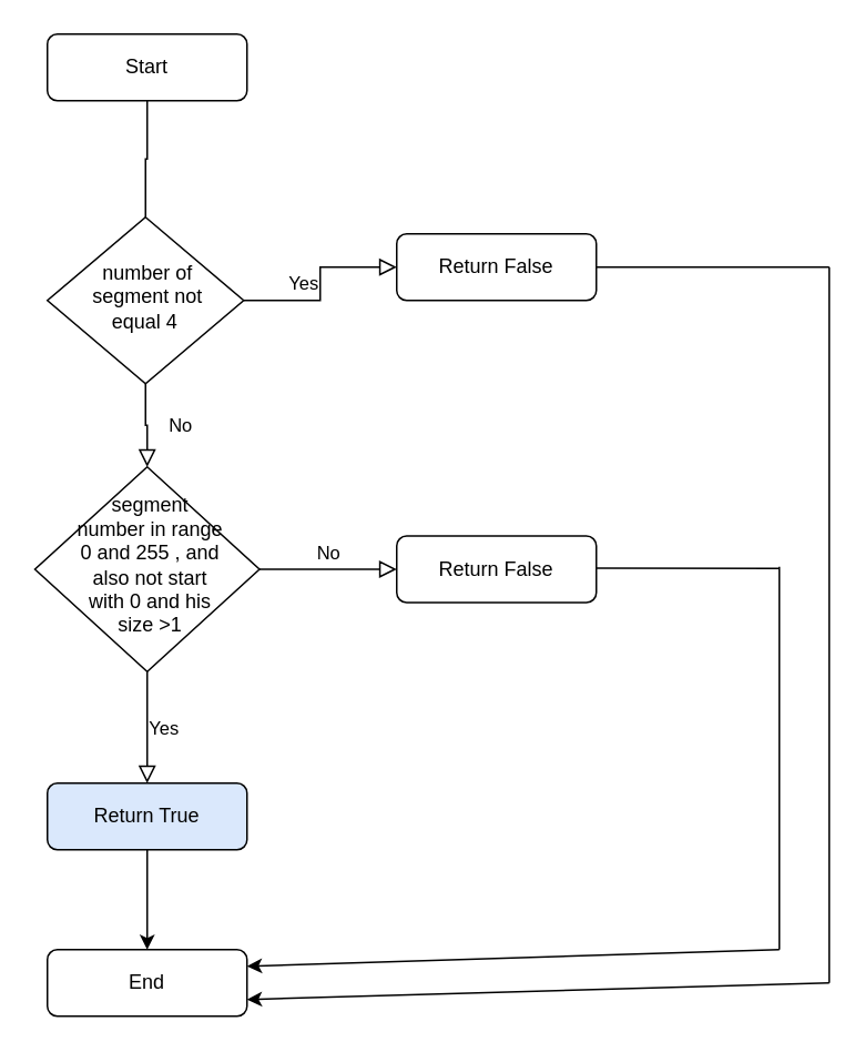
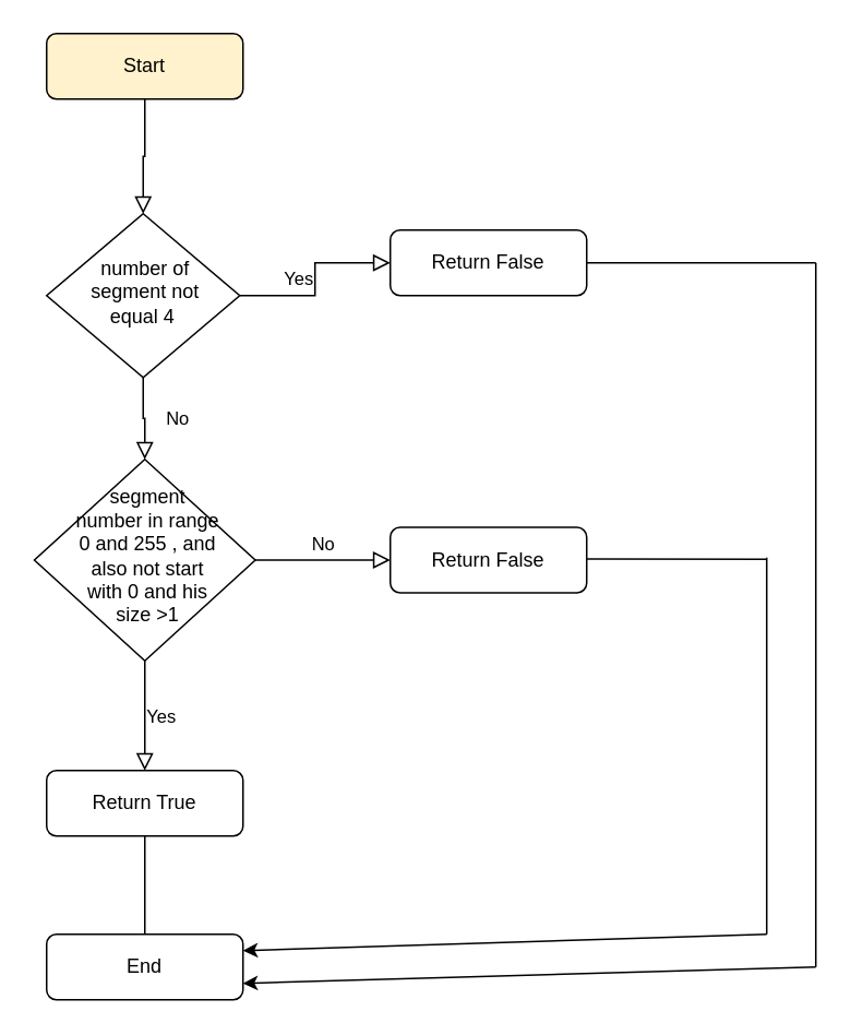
- <mxCell id="3" value="Start" style="rounded=1;whiteSpace=wrap;html=1;fontSize=12;glass=0;strokeWidth=1;shadow=0;" vertex="1" parent="1"><mxGeometry x="28" y="20" width="120" height="40" as="geometry" /></mxCell>
+ <mxCell id="3" value="Start" style="rounded=1;whiteSpace=wrap;html=1;fontSize=12;glass=0;strokeWidth=1;shadow=0;fillColor=#fff2cc;" vertex="1" parent="1"><mxGeometry x="28" y="20" width="120" height="40" as="geometry" /></mxCell>
- <mxCell id="2" value="" style="rounded=0;html=1;jettySize=auto;orthogonalLoop=1;fontSize=11;endArrow=none;endFill=0;endSize=8;strokeWidth=1;shadow=0;labelBackgroundColor=none;edgeStyle=orthogonalEdgeStyle;" edge="1" parent="1" source="3" target="6"><mxGeometry relative="1" as="geometry" /></mxCell>
+ <mxCell id="2" value="" style="rounded=0;html=1;jettySize=auto;orthogonalLoop=1;fontSize=11;endArrow=block;endFill=0;endSize=8;strokeWidth=1;shadow=0;labelBackgroundColor=none;edgeStyle=orthogonalEdgeStyle;" edge="1" parent="1" source="3" target="6"><mxGeometry relative="1" as="geometry" /></mxCell>
- <mxCell id="12" value="Return True" style="rounded=1;whiteSpace=wrap;html=1;fontSize=12;glass=0;strokeWidth=1;shadow=0;fillColor=#dae8fc;" vertex="1" parent="1"><mxGeometry x="28" y="470" width="120" height="40" as="geometry" /></mxCell>
+ <mxCell id="12" value="Return True" style="rounded=1;whiteSpace=wrap;html=1;fontSize=12;glass=0;strokeWidth=1;shadow=0;" vertex="1" parent="1"><mxGeometry x="28" y="470" width="120" height="40" as="geometry" /></mxCell>
- <mxCell id="14" value="" style="endArrow=classic;html=1;rounded=0;exitX=0.5;exitY=1;exitDx=0;exitDy=0;entryX=0.5;entryY=0;entryDx=0;entryDy=0;" edge="1" parent="1" source="12" target="13"><mxGeometry width="50" height="50" relative="1" as="geometry"><mxPoint x="188" y="580" as="sourcePoint" /><mxPoint x="238" y="530" as="targetPoint" /></mxGeometry></mxCell>
+ <mxCell id="14" value="" style="endArrow=none;html=1;rounded=0;exitX=0.5;exitY=1;exitDx=0;exitDy=0;entryX=0.5;entryY=0;entryDx=0;entryDy=0;" edge="1" parent="1" source="12" target="13"><mxGeometry width="50" height="50" relative="1" as="geometry"><mxPoint x="188" y="580" as="sourcePoint" /><mxPoint x="238" y="530" as="targetPoint" /></mxGeometry></mxCell>
